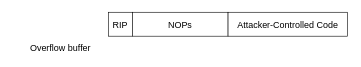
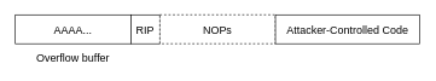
+ <mxCell id="2" value="AAAA..." style="rounded=0;whiteSpace=wrap;html=1;fontSize=15;" parent="1" vertex="1"><mxGeometry x="20" y="20" width="160" height="40" as="geometry" /></mxCell>
- <mxCell id="4" value="NOPs" style="rounded=0;whiteSpace=wrap;html=1;fontSize=15;" parent="1" vertex="1"><mxGeometry x="220" y="20" width="160" height="40" as="geometry" /></mxCell>
+ <mxCell id="4" value="NOPs" style="rounded=0;whiteSpace=wrap;html=1;fontSize=15;dashed=1;" parent="1" vertex="1"><mxGeometry x="220" y="20" width="160" height="40" as="geometry" /></mxCell>
